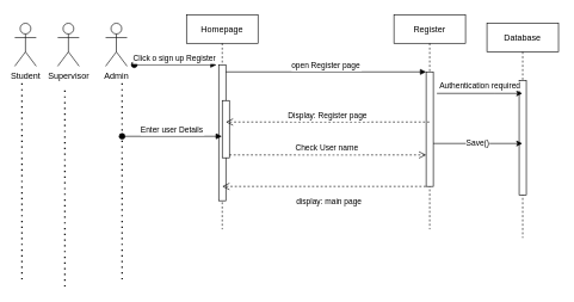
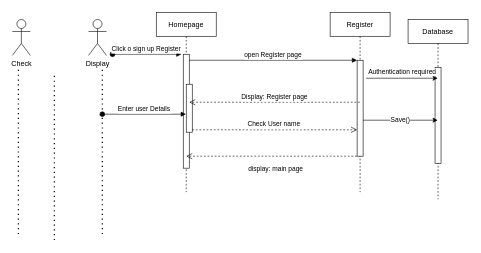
- <mxCell id="11" value="Supervisor" style="shape=umlActor;verticalLabelPosition=bottom;verticalAlign=top;html=1;outlineConnect=0;" parent="1" vertex="1"><mxGeometry x="80" y="32" width="30" height="60" as="geometry" /></mxCell>
- <mxCell id="13" value="Student" style="shape=umlActor;verticalLabelPosition=bottom;verticalAlign=top;html=1;outlineConnect=0;" parent="1" vertex="1"><mxGeometry x="20" y="32" width="30" height="60" as="geometry" /></mxCell>
+ <mxCell id="13" value="Check" style="shape=umlActor;verticalLabelPosition=bottom;verticalAlign=top;html=1;outlineConnect=0;" parent="1" vertex="1"><mxGeometry x="20" y="32" width="30" height="60" as="geometry" /></mxCell>
- <mxCell id="12" value="Admin" style="shape=umlActor;verticalLabelPosition=bottom;verticalAlign=top;html=1;outlineConnect=0;" parent="1" vertex="1"><mxGeometry x="147" y="32" width="30" height="60" as="geometry" /></mxCell>
+ <mxCell id="12" value="Display" style="shape=umlActor;verticalLabelPosition=bottom;verticalAlign=top;html=1;outlineConnect=0;" parent="1" vertex="1"><mxGeometry x="147" y="32" width="30" height="60" as="geometry" /></mxCell>
